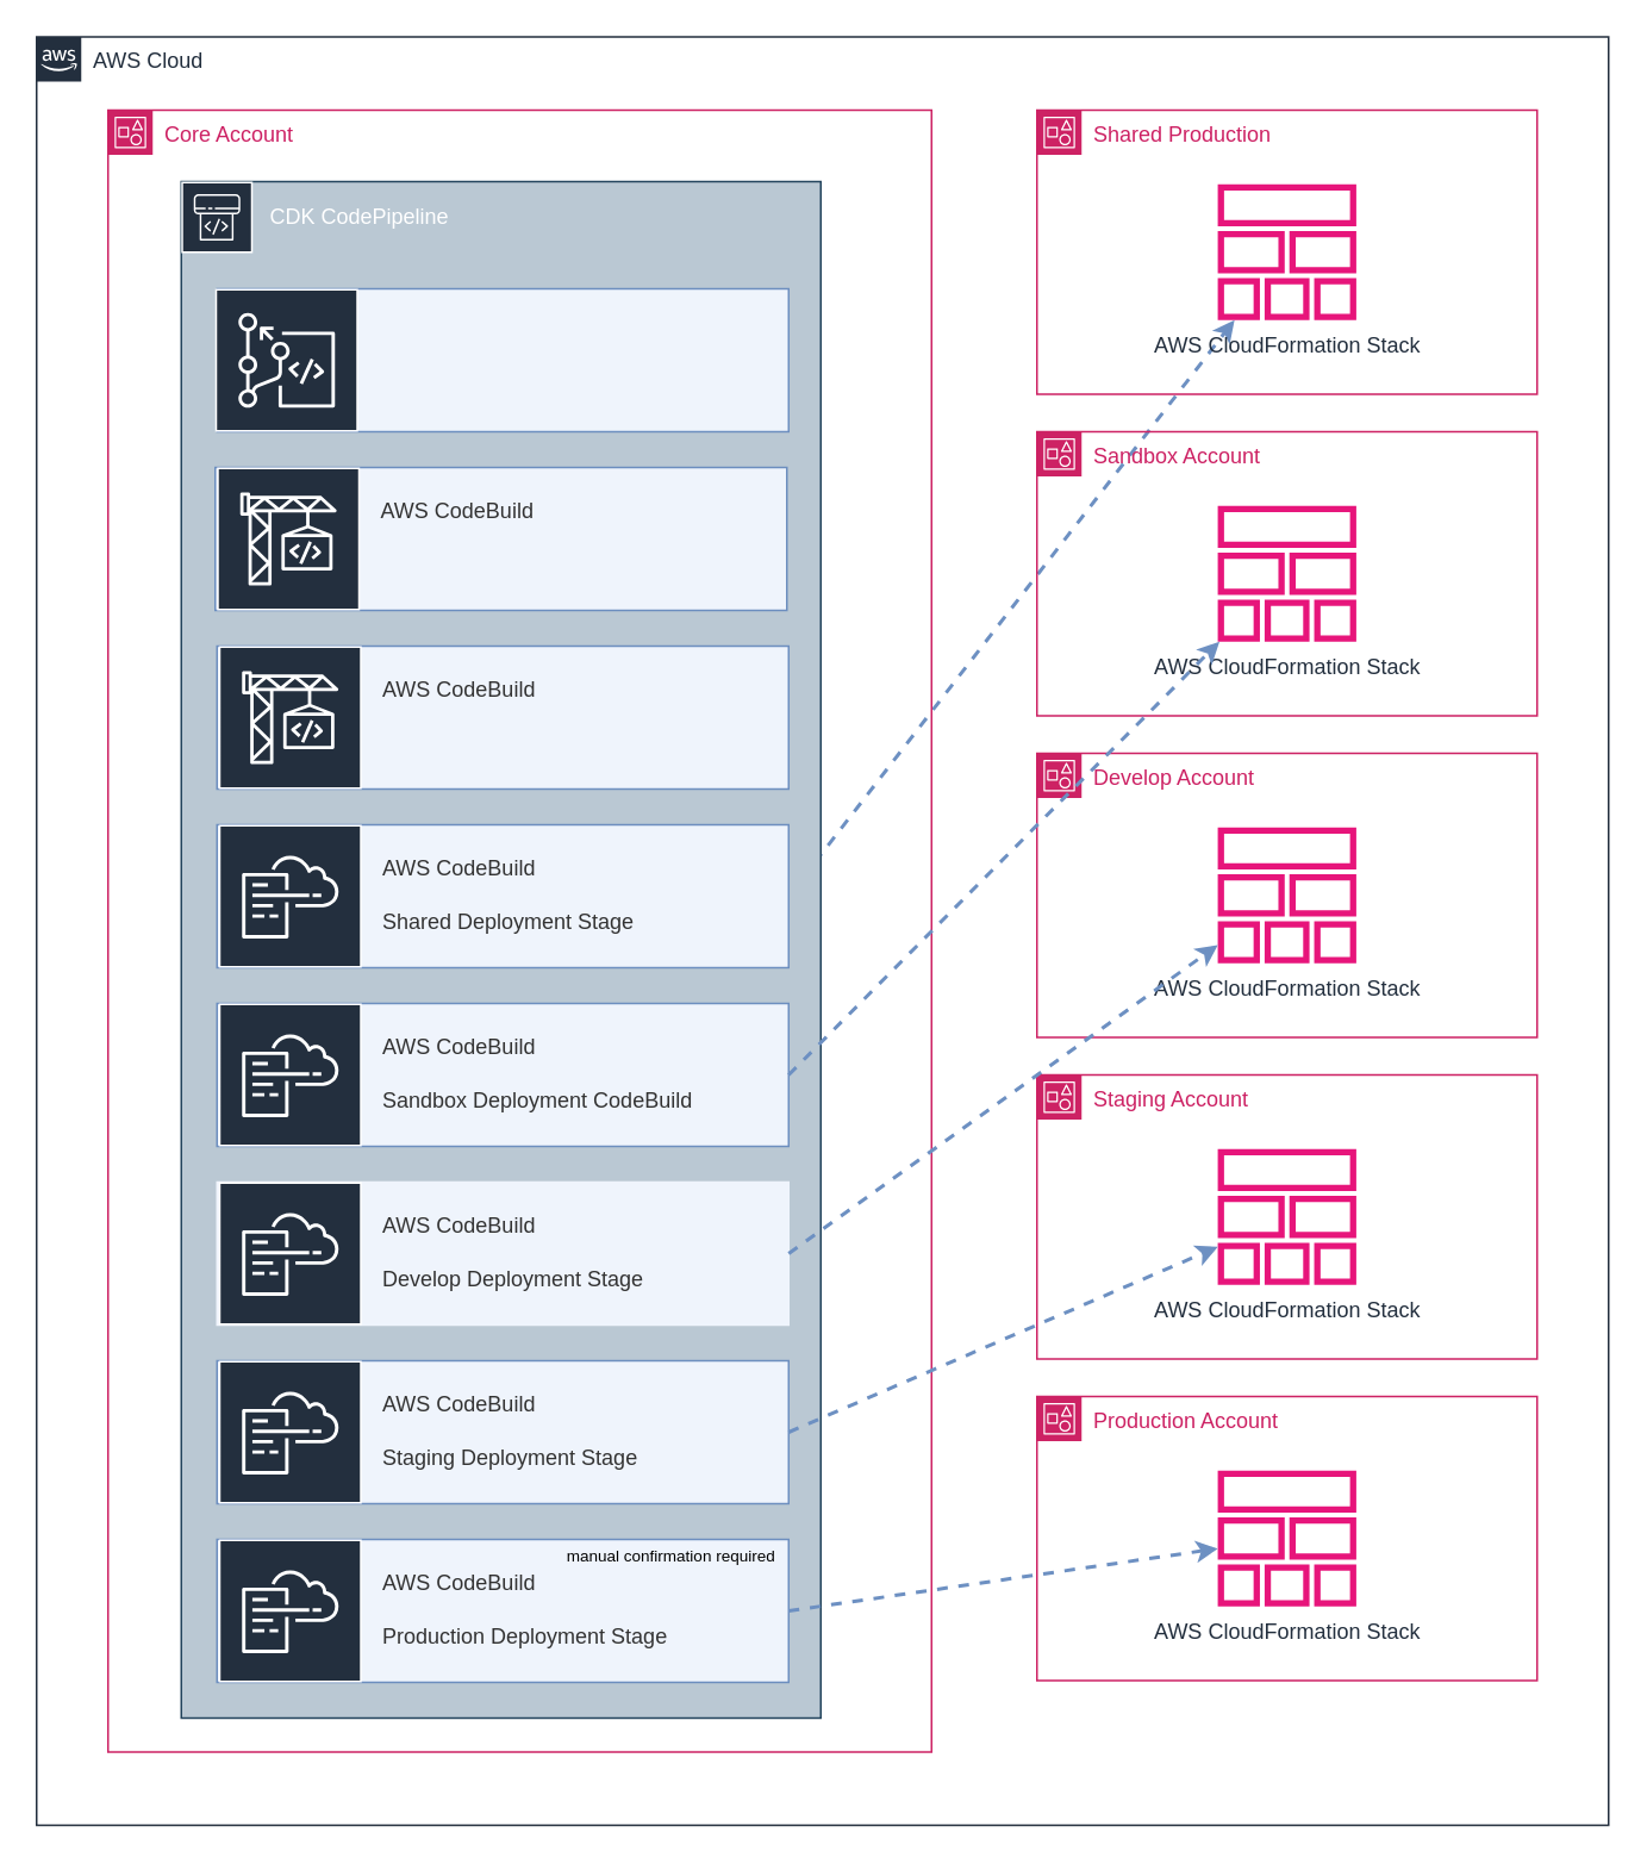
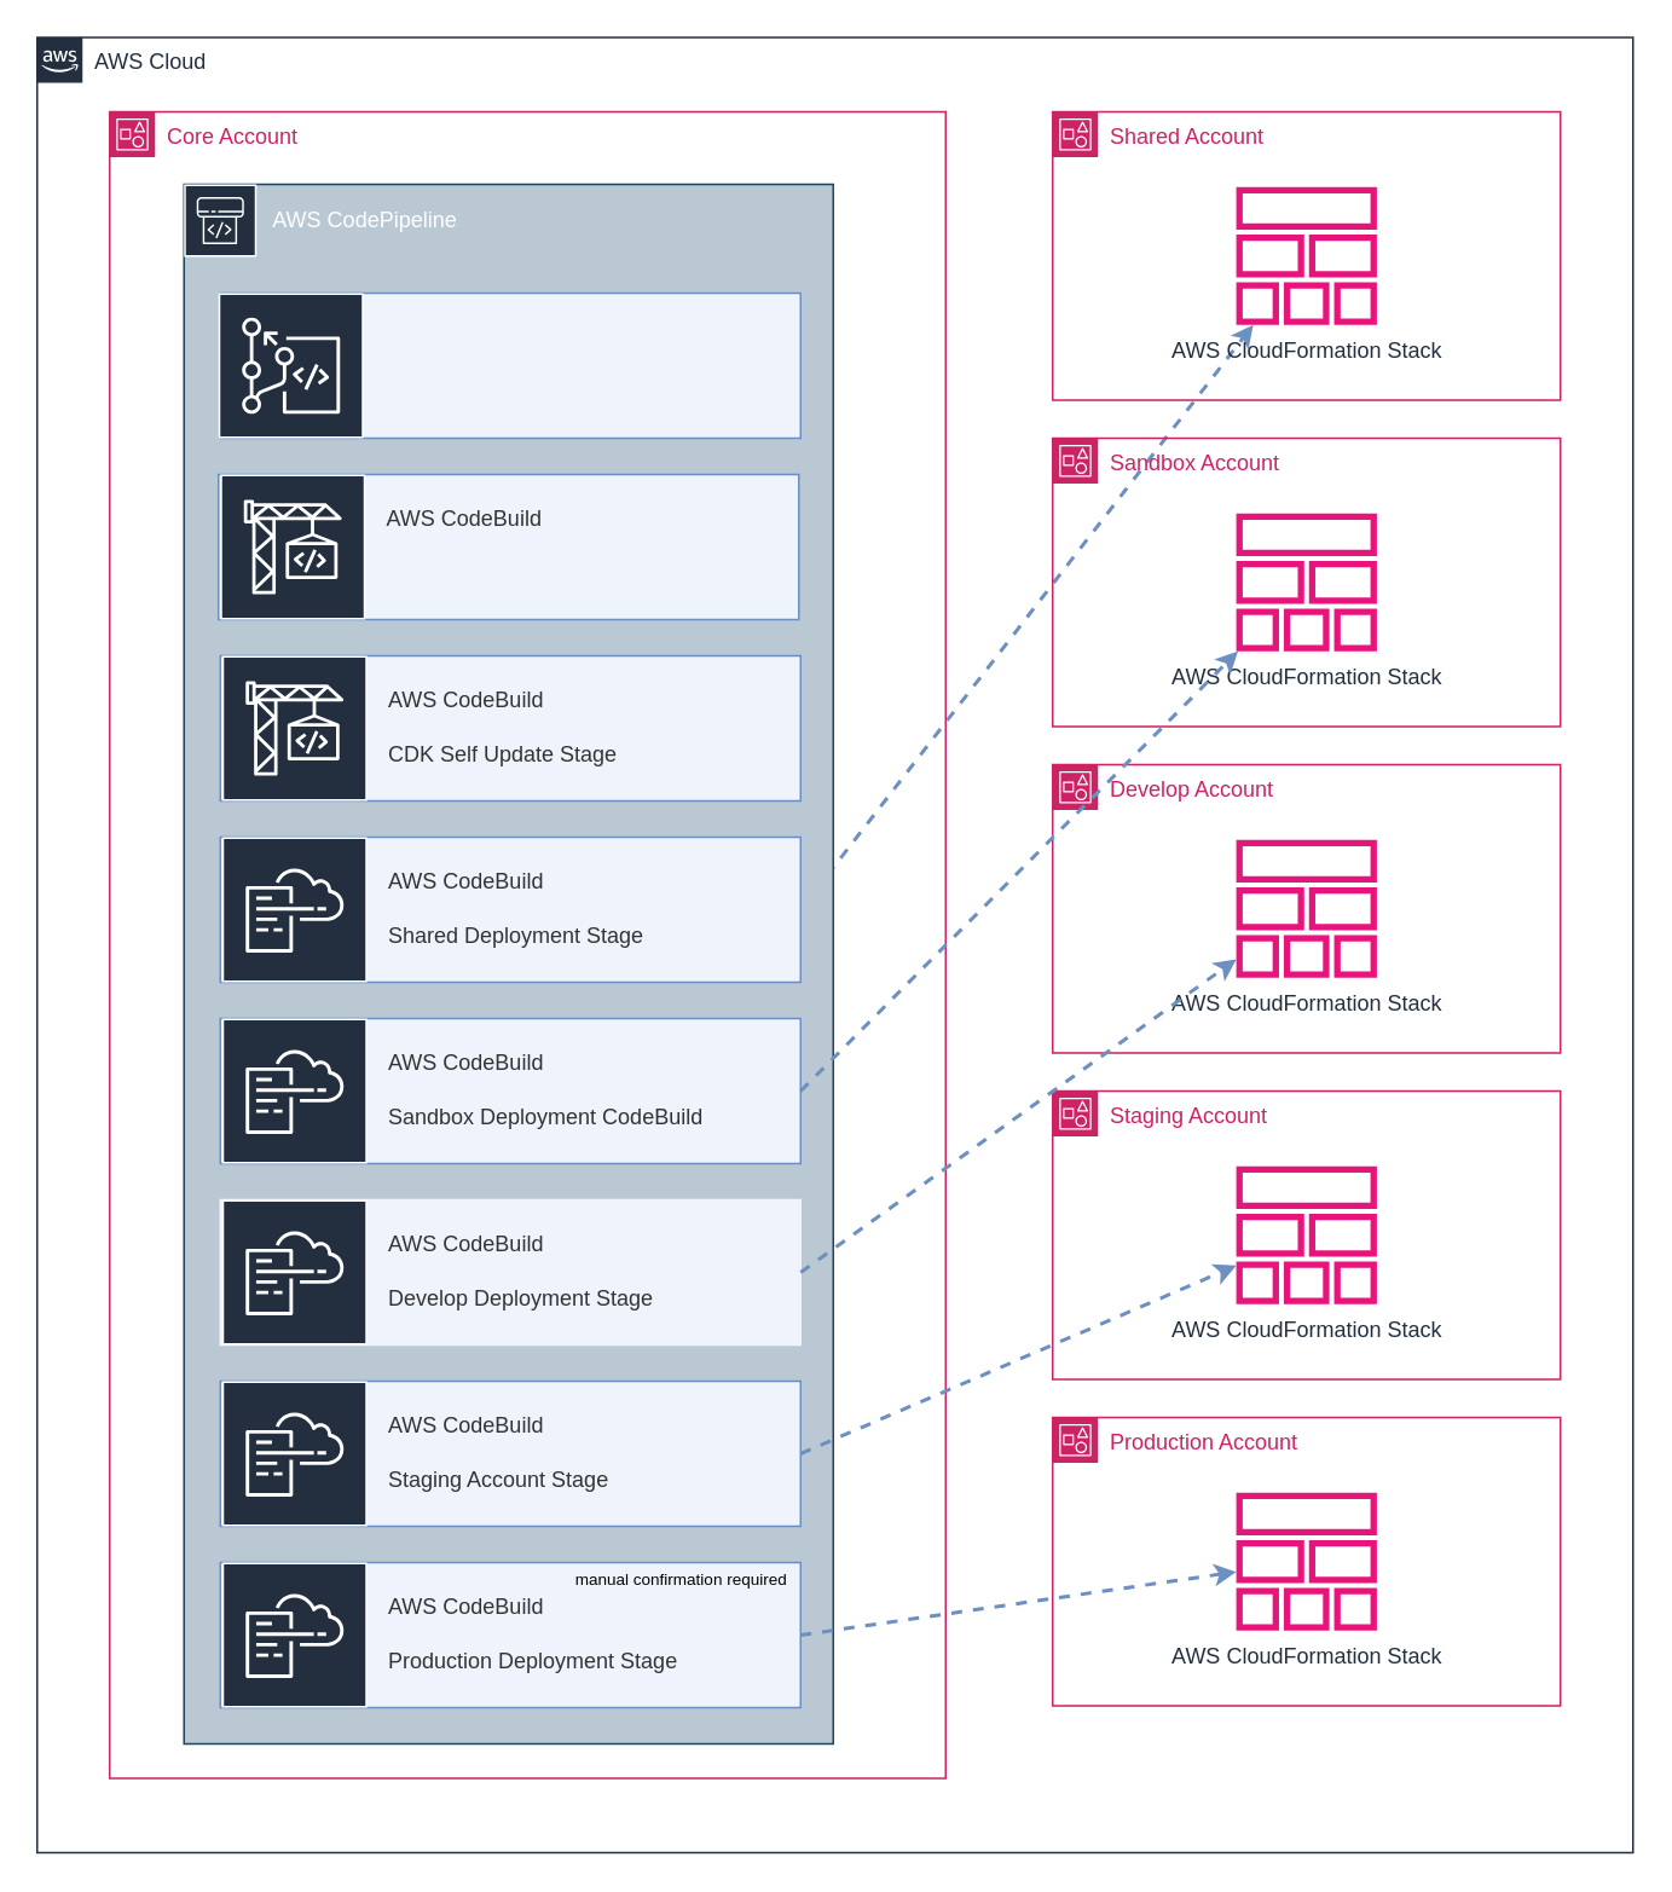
- <mxCell id="4" value="Shared Production" style="points=[[0,0],[0.25,0],[0.5,0],[0.75,0],[1,0],[1,0.25],[1,0.5],[1,0.75],[1,1],[0.75,1],[0.5,1],[0.25,1],[0,1],[0,0.75],[0,0.5],[0,0.25]];outlineConnect=0;gradientColor=none;html=1;whiteSpace=wrap;fontSize=12;fontStyle=0;container=1;pointerEvents=0;collapsible=0;recursiveResize=0;shape=mxgraph.aws4.group;grIcon=mxgraph.aws4.group_account;strokeColor=#CD2264;fillColor=none;verticalAlign=top;align=left;spacingLeft=30;fontColor=#CD2264;dashed=0;" parent="2" vertex="1"><mxGeometry x="560" y="41" width="280" height="159" as="geometry" /></mxCell>
+ <mxCell id="4" value="Shared Account" style="points=[[0,0],[0.25,0],[0.5,0],[0.75,0],[1,0],[1,0.25],[1,0.5],[1,0.75],[1,1],[0.75,1],[0.5,1],[0.25,1],[0,1],[0,0.75],[0,0.5],[0,0.25]];outlineConnect=0;gradientColor=none;html=1;whiteSpace=wrap;fontSize=12;fontStyle=0;container=1;pointerEvents=0;collapsible=0;recursiveResize=0;shape=mxgraph.aws4.group;grIcon=mxgraph.aws4.group_account;strokeColor=#CD2264;fillColor=none;verticalAlign=top;align=left;spacingLeft=30;fontColor=#CD2264;dashed=0;" parent="2" vertex="1"><mxGeometry x="560" y="41" width="280" height="159" as="geometry" /></mxCell>
- <mxCell id="17" value="CDK CodePipeline" style="text;html=1;align=center;verticalAlign=middle;whiteSpace=wrap;rounded=0;fontColor=#FFFFFF;" parent="14" vertex="1"><mxGeometry x="81" y="45" width="120" height="30" as="geometry" /></mxCell>
+ <mxCell id="17" value="AWS CodePipeline" style="text;html=1;align=center;verticalAlign=middle;whiteSpace=wrap;rounded=0;fontColor=#FFFFFF;" parent="14" vertex="1"><mxGeometry x="81" y="45" width="120" height="30" as="geometry" /></mxCell>
+ <mxCell id="51" value="CDK Self Update Stage" style="text;html=1;align=left;verticalAlign=middle;whiteSpace=wrap;rounded=0;fontColor=#333333;fontStyle=0" parent="14" vertex="1"><mxGeometry x="152" y="340" width="210" height="30" as="geometry" /></mxCell>
- <mxCell id="46" value="Staging Deployment Stage" style="text;html=1;align=left;verticalAlign=middle;whiteSpace=wrap;rounded=0;fontColor=#333333;fontStyle=0" parent="14" vertex="1"><mxGeometry x="152" y="740" width="210" height="30" as="geometry" /></mxCell>
+ <mxCell id="46" value="Staging Account Stage" style="text;html=1;align=left;verticalAlign=middle;whiteSpace=wrap;rounded=0;fontColor=#333333;fontStyle=0" parent="14" vertex="1"><mxGeometry x="152" y="740" width="210" height="30" as="geometry" /></mxCell>
